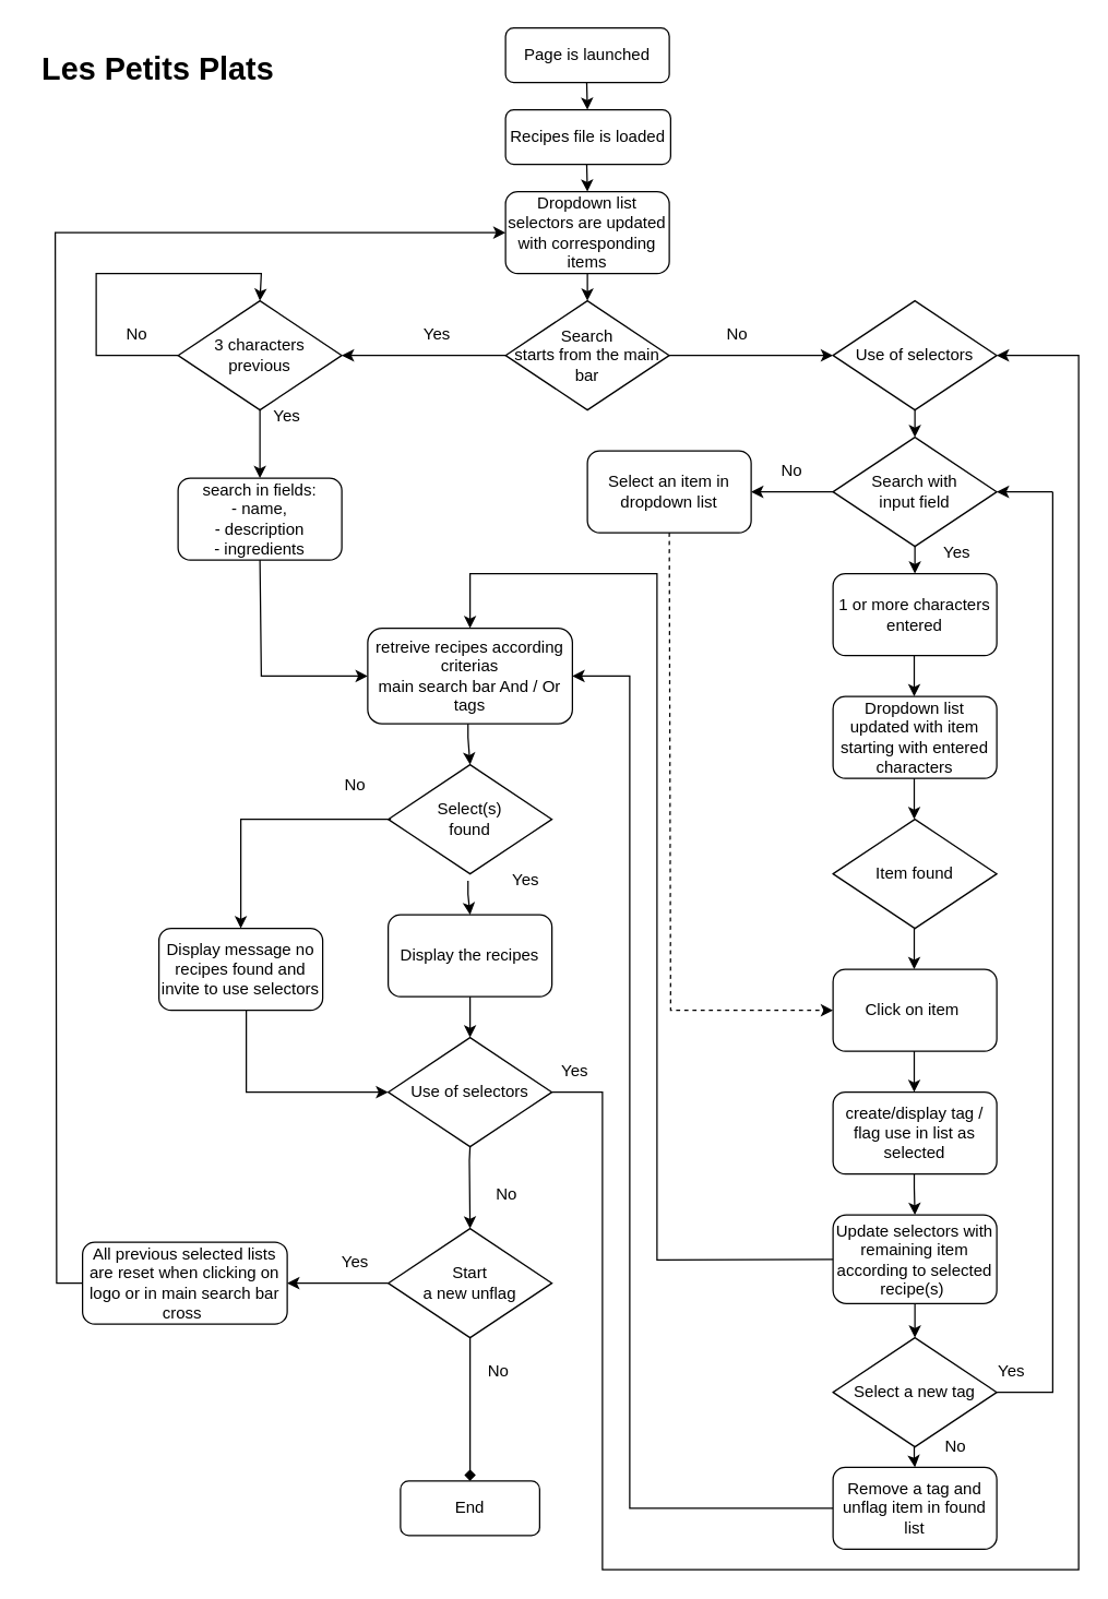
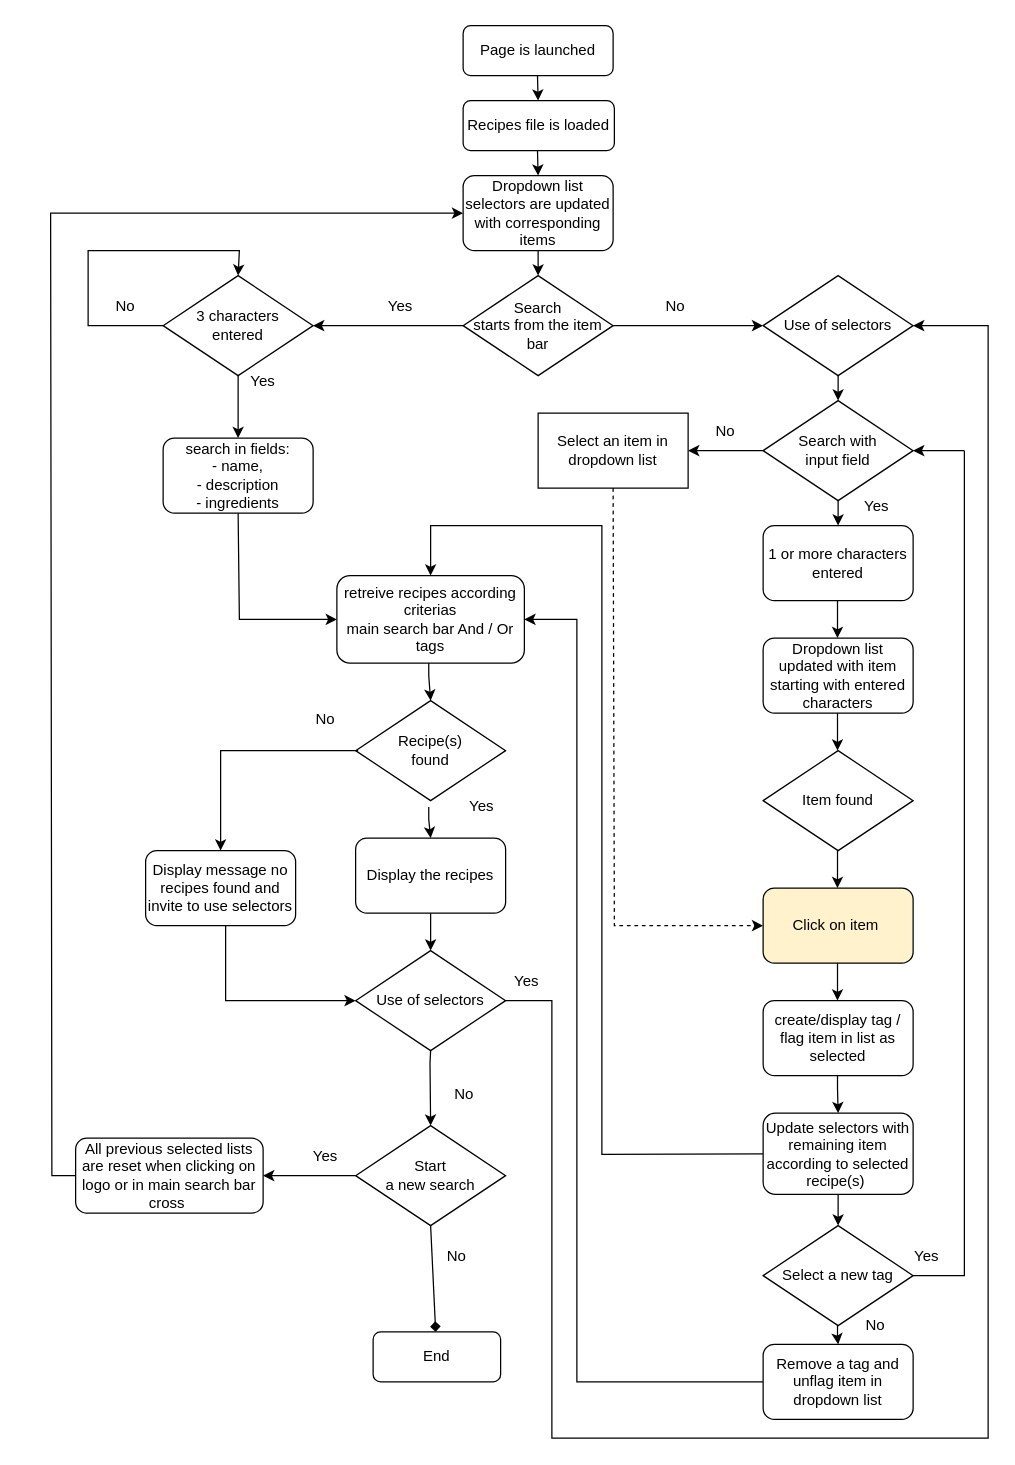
- <mxCell id="71" value="&lt;b&gt;&lt;font style=&quot;font-size: 23px;&quot;&gt;Les Petits Plats&lt;/font&gt;&lt;/b&gt;" style="text;html=1;align=center;verticalAlign=middle;resizable=0;points=[];autosize=1;strokeColor=none;fillColor=none;" vertex="1" parent="1"><mxGeometry x="20" y="30" width="190" height="40" as="geometry" /></mxCell>
- <mxCell id="66" value="3 characters &lt;br&gt;previous" style="rhombus;whiteSpace=wrap;html=1;" vertex="1" parent="1"><mxGeometry x="130" y="220" width="120" height="80" as="geometry" /></mxCell>
+ <mxCell id="66" value="3 characters &lt;br&gt;entered" style="rhombus;whiteSpace=wrap;html=1;" vertex="1" parent="1"><mxGeometry x="130" y="220" width="120" height="80" as="geometry" /></mxCell>
- <mxCell id="3" value="Search &lt;br&gt;starts from the main &lt;br&gt;bar" style="rhombus;whiteSpace=wrap;html=1;" parent="1" vertex="1"><mxGeometry x="370" y="220" width="120" height="80" as="geometry" /></mxCell>
+ <mxCell id="3" value="Search &lt;br&gt;starts from the item &lt;br&gt;bar" style="rhombus;whiteSpace=wrap;html=1;" parent="1" vertex="1"><mxGeometry x="370" y="220" width="120" height="80" as="geometry" /></mxCell>
- <mxCell id="32" value="Select an item in dropdown list" style="rounded=1;whiteSpace=wrap;html=1;" parent="1" vertex="1"><mxGeometry x="430" y="330" width="120" height="60" as="geometry" /></mxCell>
+ <mxCell id="32" value="Select an item in dropdown list" style="whiteSpace=wrap;html=1;rounded=0;" parent="1" vertex="1"><mxGeometry x="430" y="330" width="120" height="60" as="geometry" /></mxCell>
- <mxCell id="9" value="Select(s)&lt;br&gt;found" style="rhombus;whiteSpace=wrap;html=1;" parent="1" vertex="1"><mxGeometry x="284" y="560" width="120" height="80" as="geometry" /></mxCell>
+ <mxCell id="9" value="Recipe(s)&lt;br&gt;found" style="rhombus;whiteSpace=wrap;html=1;" parent="1" vertex="1"><mxGeometry x="284" y="560" width="120" height="80" as="geometry" /></mxCell>
- <mxCell id="28" value="Click on item&amp;nbsp;" style="rounded=1;whiteSpace=wrap;html=1;" parent="1" vertex="1"><mxGeometry x="610" y="710" width="120" height="60" as="geometry" /></mxCell>
+ <mxCell id="28" value="Click on item&amp;nbsp;" style="rounded=1;whiteSpace=wrap;html=1;fillColor=#fff2cc;" parent="1" vertex="1"><mxGeometry x="610" y="710" width="120" height="60" as="geometry" /></mxCell>
- <mxCell id="36" value="create/display tag /&lt;br&gt;flag use in list as selected" style="rounded=1;whiteSpace=wrap;html=1;" parent="1" vertex="1"><mxGeometry x="610" y="800" width="120" height="60" as="geometry" /></mxCell>
+ <mxCell id="36" value="create/display tag /&lt;br&gt;flag item in list as selected" style="rounded=1;whiteSpace=wrap;html=1;" parent="1" vertex="1"><mxGeometry x="610" y="800" width="120" height="60" as="geometry" /></mxCell>
- <mxCell id="58" value="Start &lt;br&gt;a new unflag" style="rhombus;whiteSpace=wrap;html=1;" parent="1" vertex="1"><mxGeometry x="284" y="900" width="120" height="80" as="geometry" /></mxCell>
+ <mxCell id="58" value="Start &lt;br&gt;a new search" style="rhombus;whiteSpace=wrap;html=1;" parent="1" vertex="1"><mxGeometry x="284" y="900" width="120" height="80" as="geometry" /></mxCell>
- <mxCell id="62" value="End" style="rounded=1;whiteSpace=wrap;html=1;" parent="1" vertex="1"><mxGeometry x="293" y="1085" width="102" height="40" as="geometry" /></mxCell>
+ <mxCell id="62" value="End" style="rounded=1;whiteSpace=wrap;html=1;" parent="1" vertex="1"><mxGeometry x="298" y="1065" width="102" height="40" as="geometry" /></mxCell>
- <mxCell id="50" value="Remove a tag and unflag item in found list" style="rounded=1;whiteSpace=wrap;html=1;" parent="1" vertex="1"><mxGeometry x="610" y="1075" width="120" height="60" as="geometry" /></mxCell>
+ <mxCell id="50" value="Remove a tag and unflag item in dropdown list" style="rounded=1;whiteSpace=wrap;html=1;" parent="1" vertex="1"><mxGeometry x="610" y="1075" width="120" height="60" as="geometry" /></mxCell>
